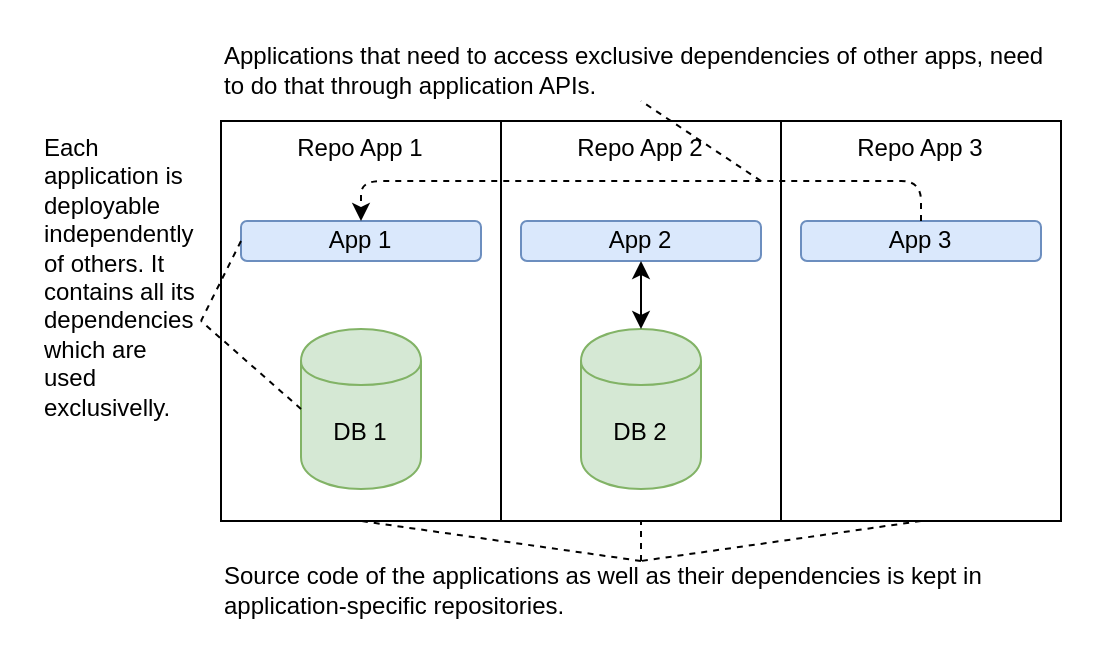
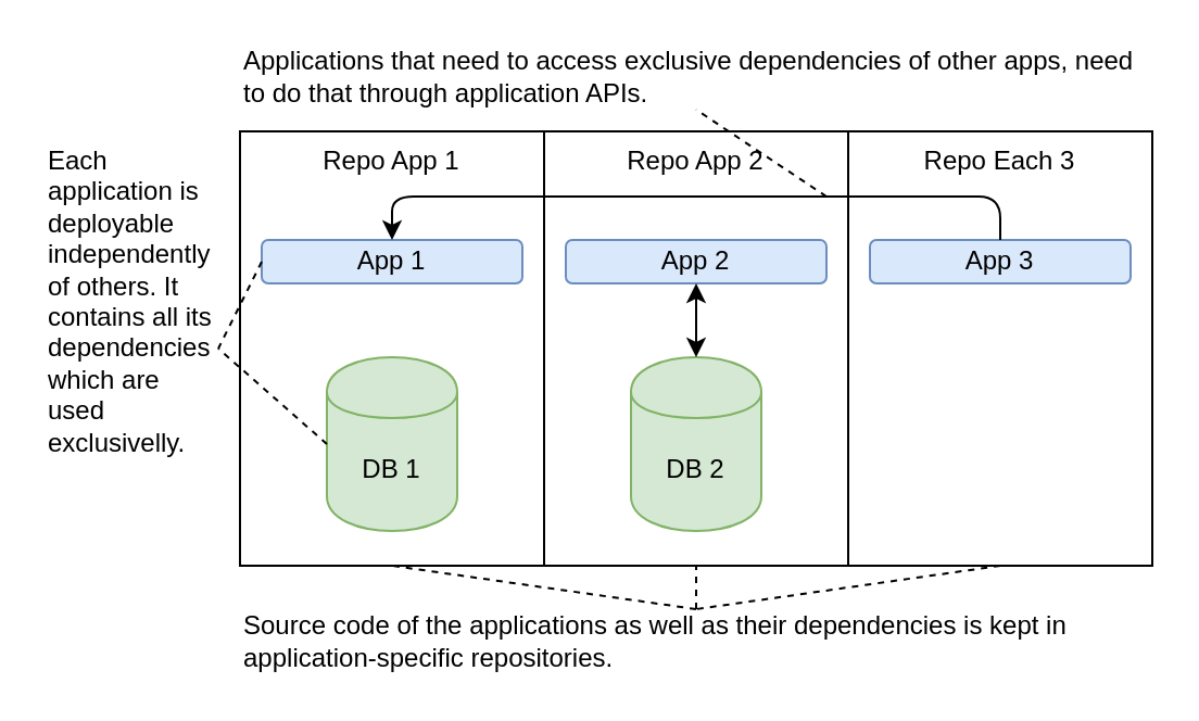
- <mxCell id="2" value="Repo App 3" style="rounded=0;whiteSpace=wrap;html=1;horizontal=1;verticalAlign=top;" parent="1" vertex="1"><mxGeometry x="390" y="60" width="140" height="200" as="geometry" /></mxCell>
+ <mxCell id="2" value="Repo Each 3" style="rounded=0;whiteSpace=wrap;html=1;horizontal=1;verticalAlign=top;" parent="1" vertex="1"><mxGeometry x="390" y="60" width="140" height="200" as="geometry" /></mxCell>
- <mxCell id="11" value="" style="endArrow=classic;html=1;exitX=0.5;exitY=0;exitDx=0;exitDy=0;entryX=0.5;entryY=0;entryDx=0;entryDy=0;dashed=1;" parent="1" source="10" target="5" edge="1"><mxGeometry width="50" height="50" relative="1" as="geometry"><mxPoint x="-60" y="150" as="sourcePoint" /><mxPoint x="-10" y="100" as="targetPoint" /><Array as="points"><mxPoint x="460" y="90" /><mxPoint x="180" y="90" /></Array></mxGeometry></mxCell>
+ <mxCell id="11" value="" style="endArrow=classic;html=1;exitX=0.5;exitY=0;exitDx=0;exitDy=0;entryX=0.5;entryY=0;entryDx=0;entryDy=0;" parent="1" source="10" target="5" edge="1"><mxGeometry width="50" height="50" relative="1" as="geometry"><mxPoint x="-60" y="150" as="sourcePoint" /><mxPoint x="-10" y="100" as="targetPoint" /><Array as="points"><mxPoint x="460" y="90" /><mxPoint x="180" y="90" /></Array></mxGeometry></mxCell>
